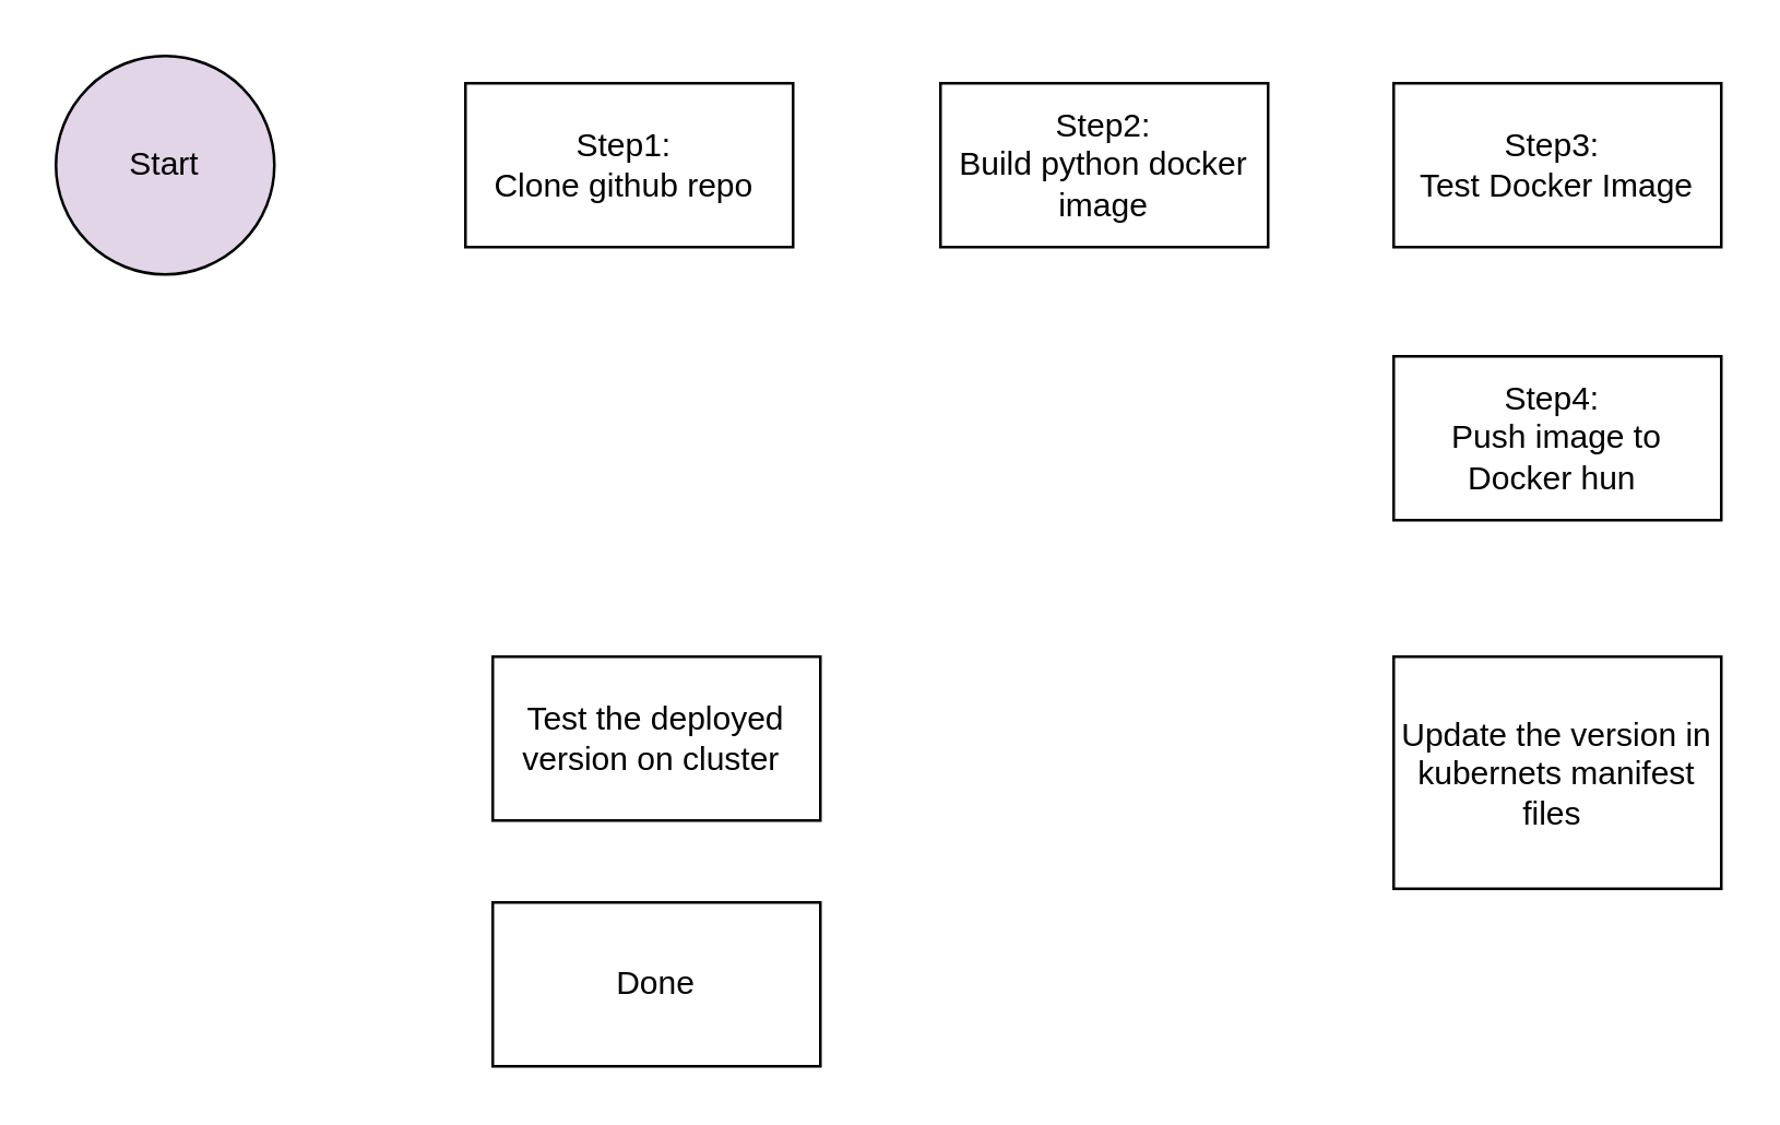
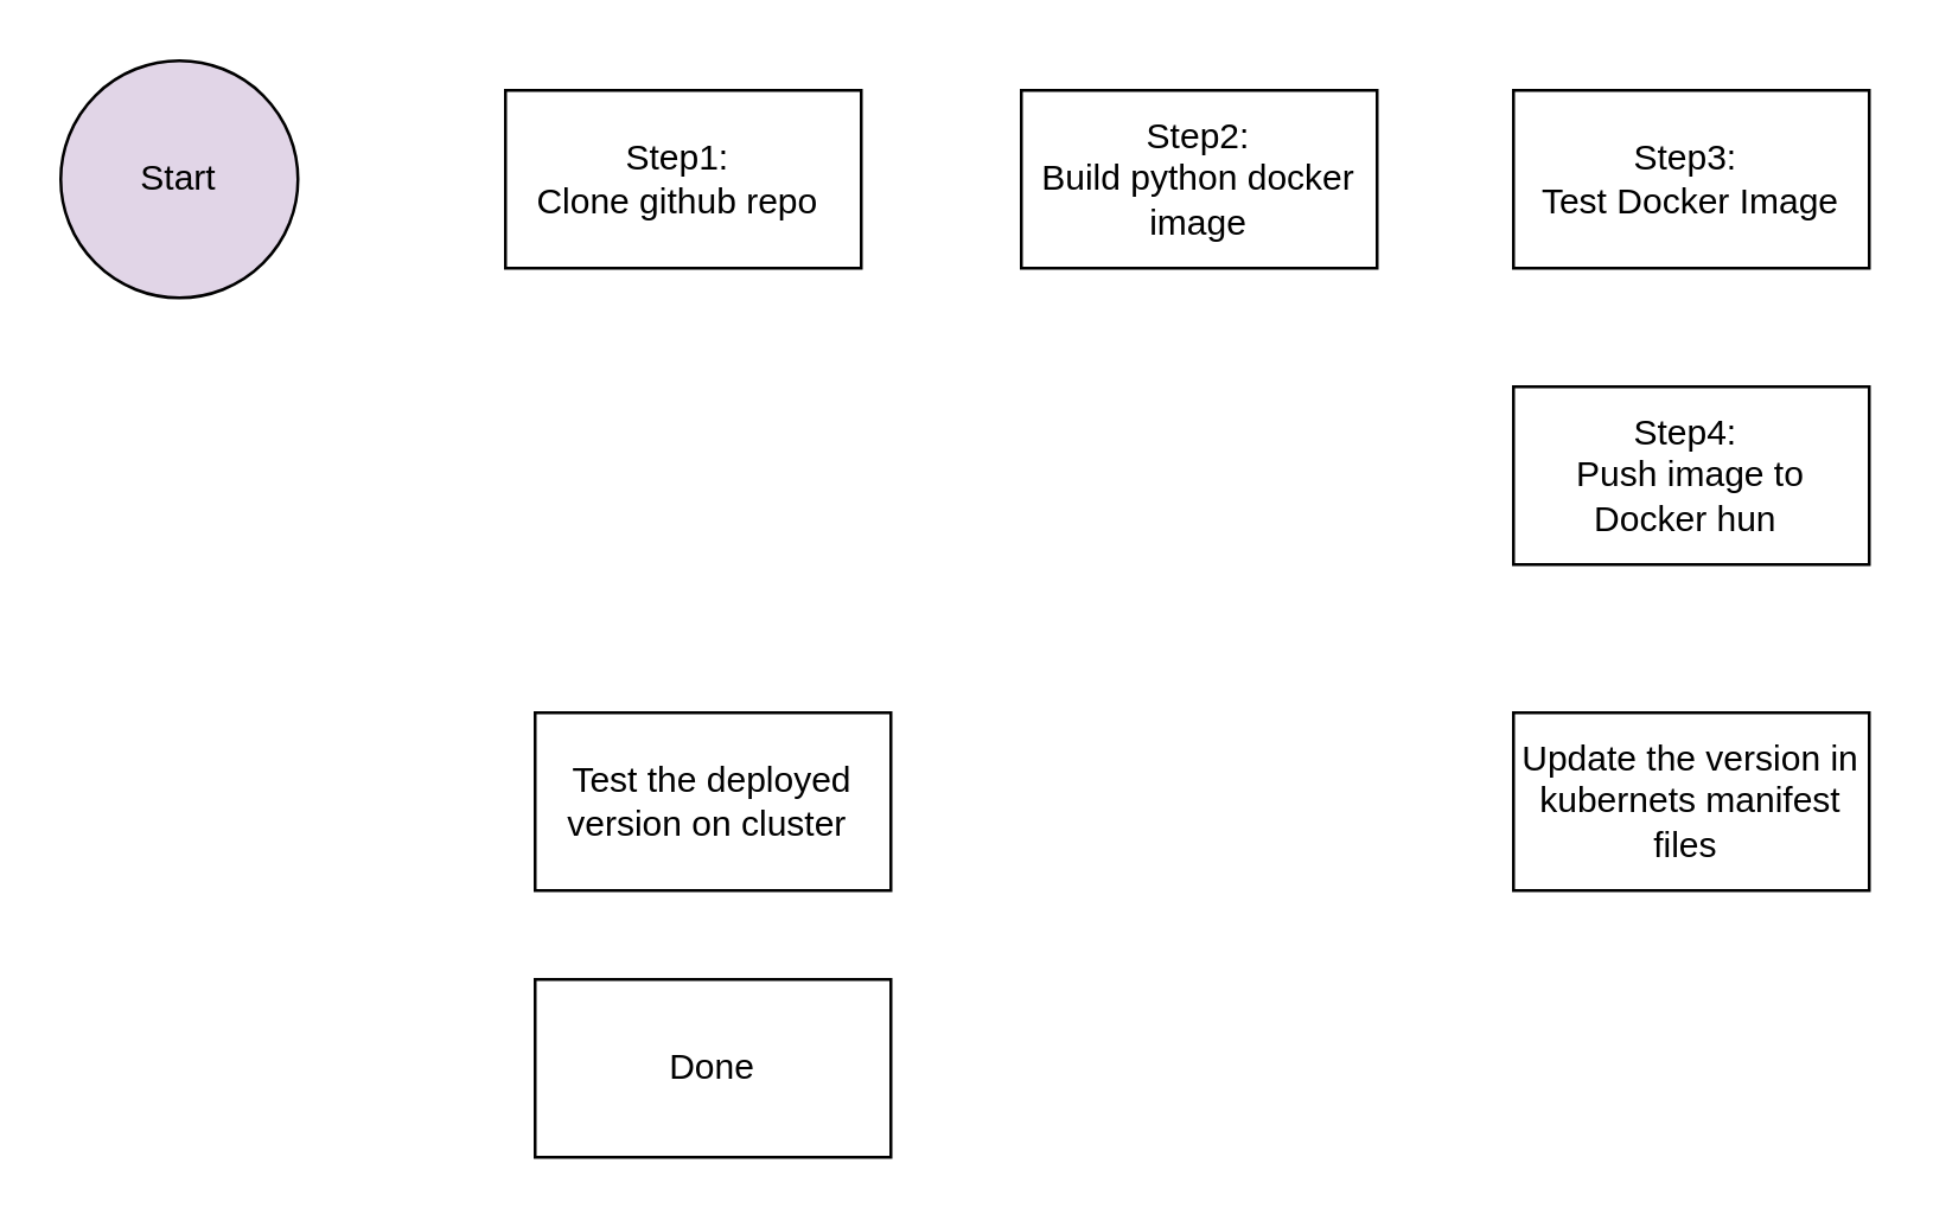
- <mxCell id="7" value="Update the version in kubernets manifest files&amp;nbsp;" style="rounded=0;whiteSpace=wrap;html=1;" vertex="1" parent="1"><mxGeometry x="510" y="240" width="120" height="85" as="geometry" /></mxCell>
+ <mxCell id="7" value="Update the version in kubernets manifest files&amp;nbsp;" style="rounded=0;whiteSpace=wrap;html=1;" vertex="1" parent="1"><mxGeometry x="510" y="240" width="120" height="60" as="geometry" /></mxCell>
